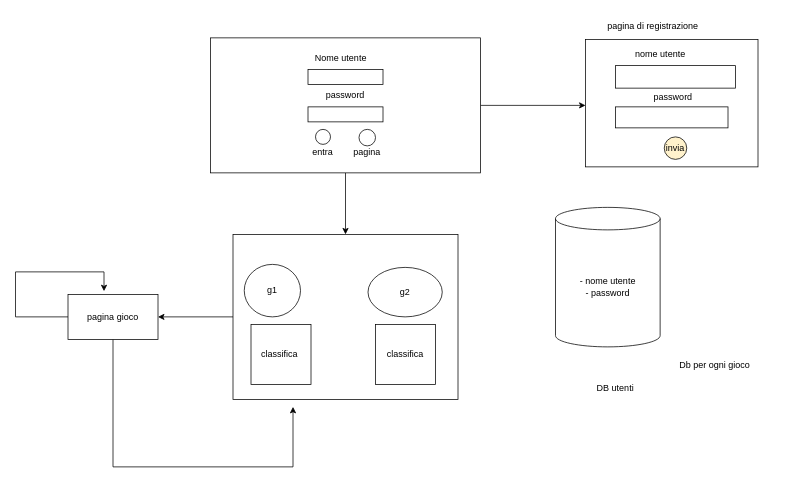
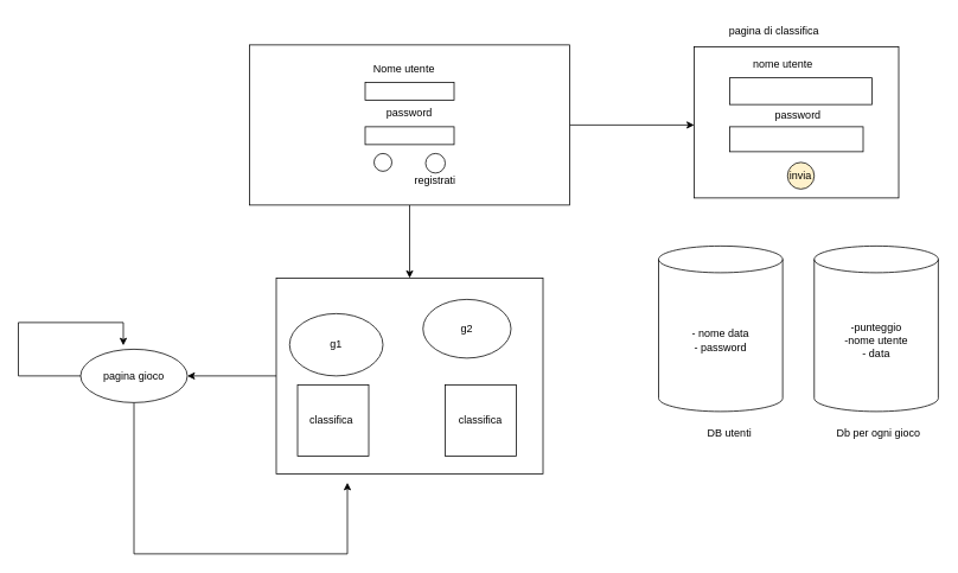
- <mxCell id="14" value="pagina di registrazione" style="text;html=1;align=center;verticalAlign=middle;whiteSpace=wrap;rounded=0;" vertex="1" parent="1"><mxGeometry x="780" y="20" width="180" height="30" as="geometry" /></mxCell>
+ <mxCell id="14" value="pagina di classifica" style="text;html=1;align=center;verticalAlign=middle;whiteSpace=wrap;rounded=0;" vertex="1" parent="1"><mxGeometry x="780" y="20" width="180" height="30" as="geometry" /></mxCell>
- <mxCell id="10" value="entra" style="text;html=1;align=center;verticalAlign=middle;whiteSpace=wrap;rounded=0;" vertex="1" parent="1"><mxGeometry x="410" y="192" width="40" height="20" as="geometry" /></mxCell>
- <mxCell id="12" value="pagina" style="text;html=1;align=center;verticalAlign=middle;whiteSpace=wrap;rounded=0;" vertex="1" parent="1"><mxGeometry x="459" y="187" width="60" height="30" as="geometry" /></mxCell>
+ <mxCell id="12" value="registrati" style="text;html=1;align=center;verticalAlign=middle;whiteSpace=wrap;rounded=0;" vertex="1" parent="1"><mxGeometry x="459" y="187" width="60" height="30" as="geometry" /></mxCell>
+ <mxCell id="31" value="-punteggio&lt;div&gt;-nome utente&lt;/div&gt;&lt;div&gt;- data&lt;/div&gt;" style="shape=cylinder3;whiteSpace=wrap;html=1;boundedLbl=1;backgroundOutline=1;size=15;" vertex="1" parent="1"><mxGeometry x="915" y="276" width="139.5" height="186" as="geometry" /></mxCell>
- <mxCell id="29" value="- nome utente&lt;div&gt;- password&lt;/div&gt;" style="shape=cylinder3;whiteSpace=wrap;html=1;boundedLbl=1;backgroundOutline=1;size=15;" vertex="1" parent="1"><mxGeometry x="740" y="276" width="139.5" height="186" as="geometry" /></mxCell>
+ <mxCell id="29" value="- nome data&lt;div&gt;- password&lt;/div&gt;" style="shape=cylinder3;whiteSpace=wrap;html=1;boundedLbl=1;backgroundOutline=1;size=15;" vertex="1" parent="1"><mxGeometry x="740" y="276" width="139.5" height="186" as="geometry" /></mxCell>
- <mxCell id="22" value="g1" style="ellipse;whiteSpace=wrap;html=1;" vertex="1" parent="1"><mxGeometry x="325" y="352" width="75" height="70" as="geometry" /></mxCell>
+ <mxCell id="22" value="g1" style="ellipse;whiteSpace=wrap;html=1;" vertex="1" parent="1"><mxGeometry x="325" y="352" width="105" height="70" as="geometry" /></mxCell>
- <mxCell id="23" value="g2" style="ellipse;whiteSpace=wrap;html=1;" vertex="1" parent="1"><mxGeometry x="490" y="356" width="99" height="66" as="geometry" /></mxCell>
+ <mxCell id="23" value="g2" style="ellipse;whiteSpace=wrap;html=1;" vertex="1" parent="1"><mxGeometry x="475" y="336" width="99" height="66" as="geometry" /></mxCell>
- <mxCell id="28" value="pagina gioco" style="rounded=0;whiteSpace=wrap;html=1;" vertex="1" parent="1"><mxGeometry x="90" y="392" width="120" height="60" as="geometry" /></mxCell>
+ <mxCell id="28" value="pagina gioco" style="ellipse;whiteSpace=wrap;html=1;" vertex="1" parent="1"><mxGeometry x="90" y="392" width="120" height="60" as="geometry" /></mxCell>
- <mxCell id="32" value="Db per ogni gioco" style="text;html=1;align=center;verticalAlign=middle;resizable=0;points=[];autosize=1;strokeColor=none;fillColor=none;" vertex="1" parent="1"><mxGeometry x="892" y="472" width="120" height="30" as="geometry" /></mxCell>
+ <mxCell id="32" value="Db per ogni gioco" style="text;html=1;align=center;verticalAlign=middle;resizable=0;points=[];autosize=1;strokeColor=none;fillColor=none;" vertex="1" parent="1"><mxGeometry x="927" y="472" width="120" height="30" as="geometry" /></mxCell>
- <mxCell id="30" value="DB utenti" style="text;html=1;align=center;verticalAlign=middle;whiteSpace=wrap;rounded=0;" vertex="1" parent="1"><mxGeometry x="790" y="502" width="60" height="30" as="geometry" /></mxCell>
+ <mxCell id="30" value="DB utenti" style="text;html=1;align=center;verticalAlign=middle;whiteSpace=wrap;rounded=0;" vertex="1" parent="1"><mxGeometry x="790" y="472" width="60" height="30" as="geometry" /></mxCell>
